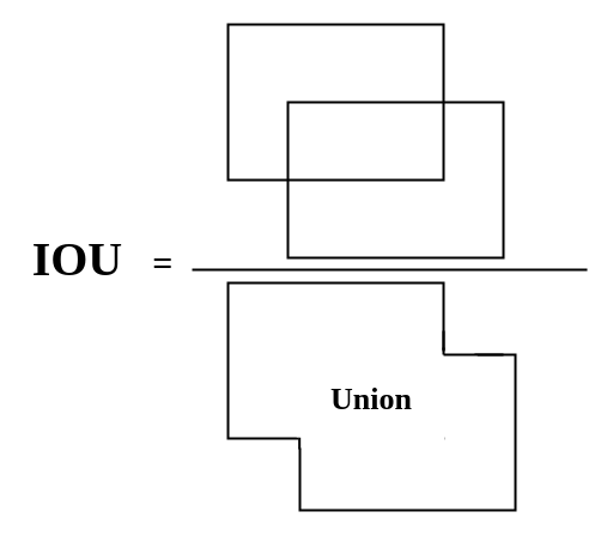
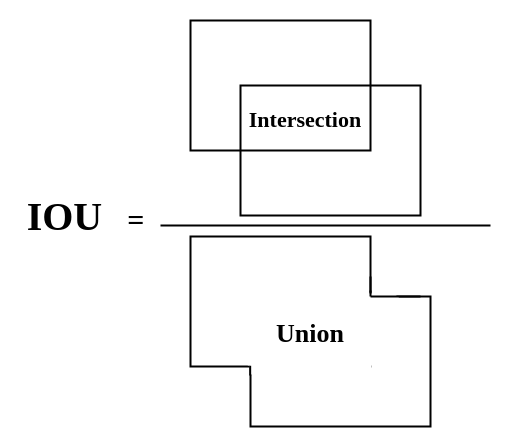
+ <mxCell id="4" value="Intersection" style="text;html=1;strokeColor=none;fillColor=none;align=center;verticalAlign=middle;whiteSpace=wrap;rounded=0;fontFamily=Times New Roman;fontSize=22;fontStyle=1;strokeWidth=2;" vertex="1" parent="1"><mxGeometry x="240" y="110" width="130" height="20" as="geometry" /></mxCell>
